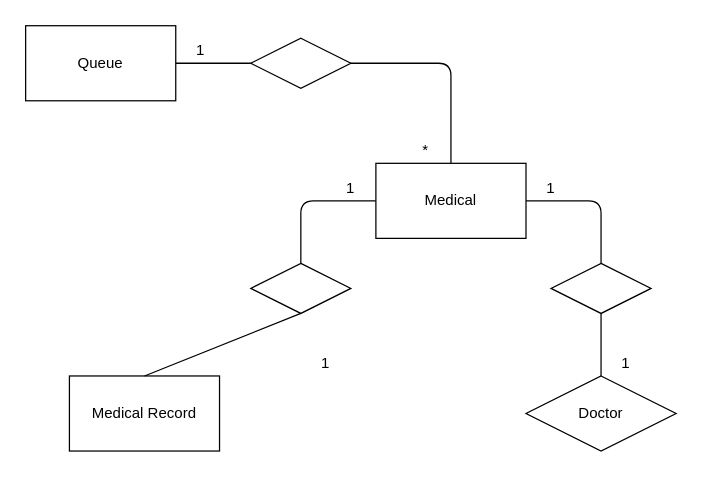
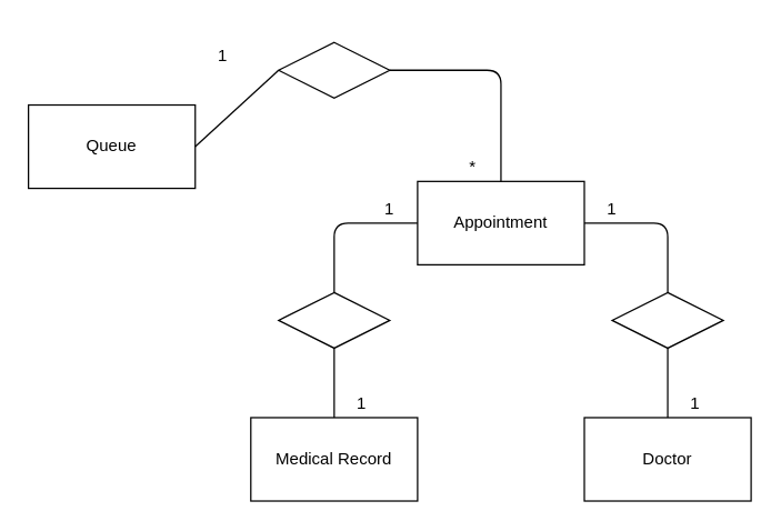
- <mxCell id="3" value="Queue" style="rounded=0;whiteSpace=wrap;html=1;" vertex="1" parent="1"><mxGeometry x="20" y="20" width="120" height="60" as="geometry" /></mxCell>
+ <mxCell id="3" value="Queue" style="rounded=0;whiteSpace=wrap;html=1;" vertex="1" parent="1"><mxGeometry x="20" y="75" width="120" height="60" as="geometry" /></mxCell>
- <mxCell id="4" value="Medical" style="rounded=0;whiteSpace=wrap;html=1;" vertex="1" parent="1"><mxGeometry x="300" y="130" width="120" height="60" as="geometry" /></mxCell>
+ <mxCell id="4" value="Appointment" style="rounded=0;whiteSpace=wrap;html=1;" vertex="1" parent="1"><mxGeometry x="300" y="130" width="120" height="60" as="geometry" /></mxCell>
- <mxCell id="2" value="Medical Record" style="rounded=0;whiteSpace=wrap;html=1;" vertex="1" parent="1"><mxGeometry x="55" y="300" width="120" height="60" as="geometry" /></mxCell>
+ <mxCell id="2" value="Medical Record" style="rounded=0;whiteSpace=wrap;html=1;" vertex="1" parent="1"><mxGeometry x="180" y="300" width="120" height="60" as="geometry" /></mxCell>
- <mxCell id="5" value="Doctor" style="rhombus;whiteSpace=wrap;html=1;" vertex="1" parent="1"><mxGeometry x="420" y="300" width="120" height="60" as="geometry" /></mxCell>
+ <mxCell id="5" value="Doctor" style="rounded=0;whiteSpace=wrap;html=1;" vertex="1" parent="1"><mxGeometry x="420" y="300" width="120" height="60" as="geometry" /></mxCell>
